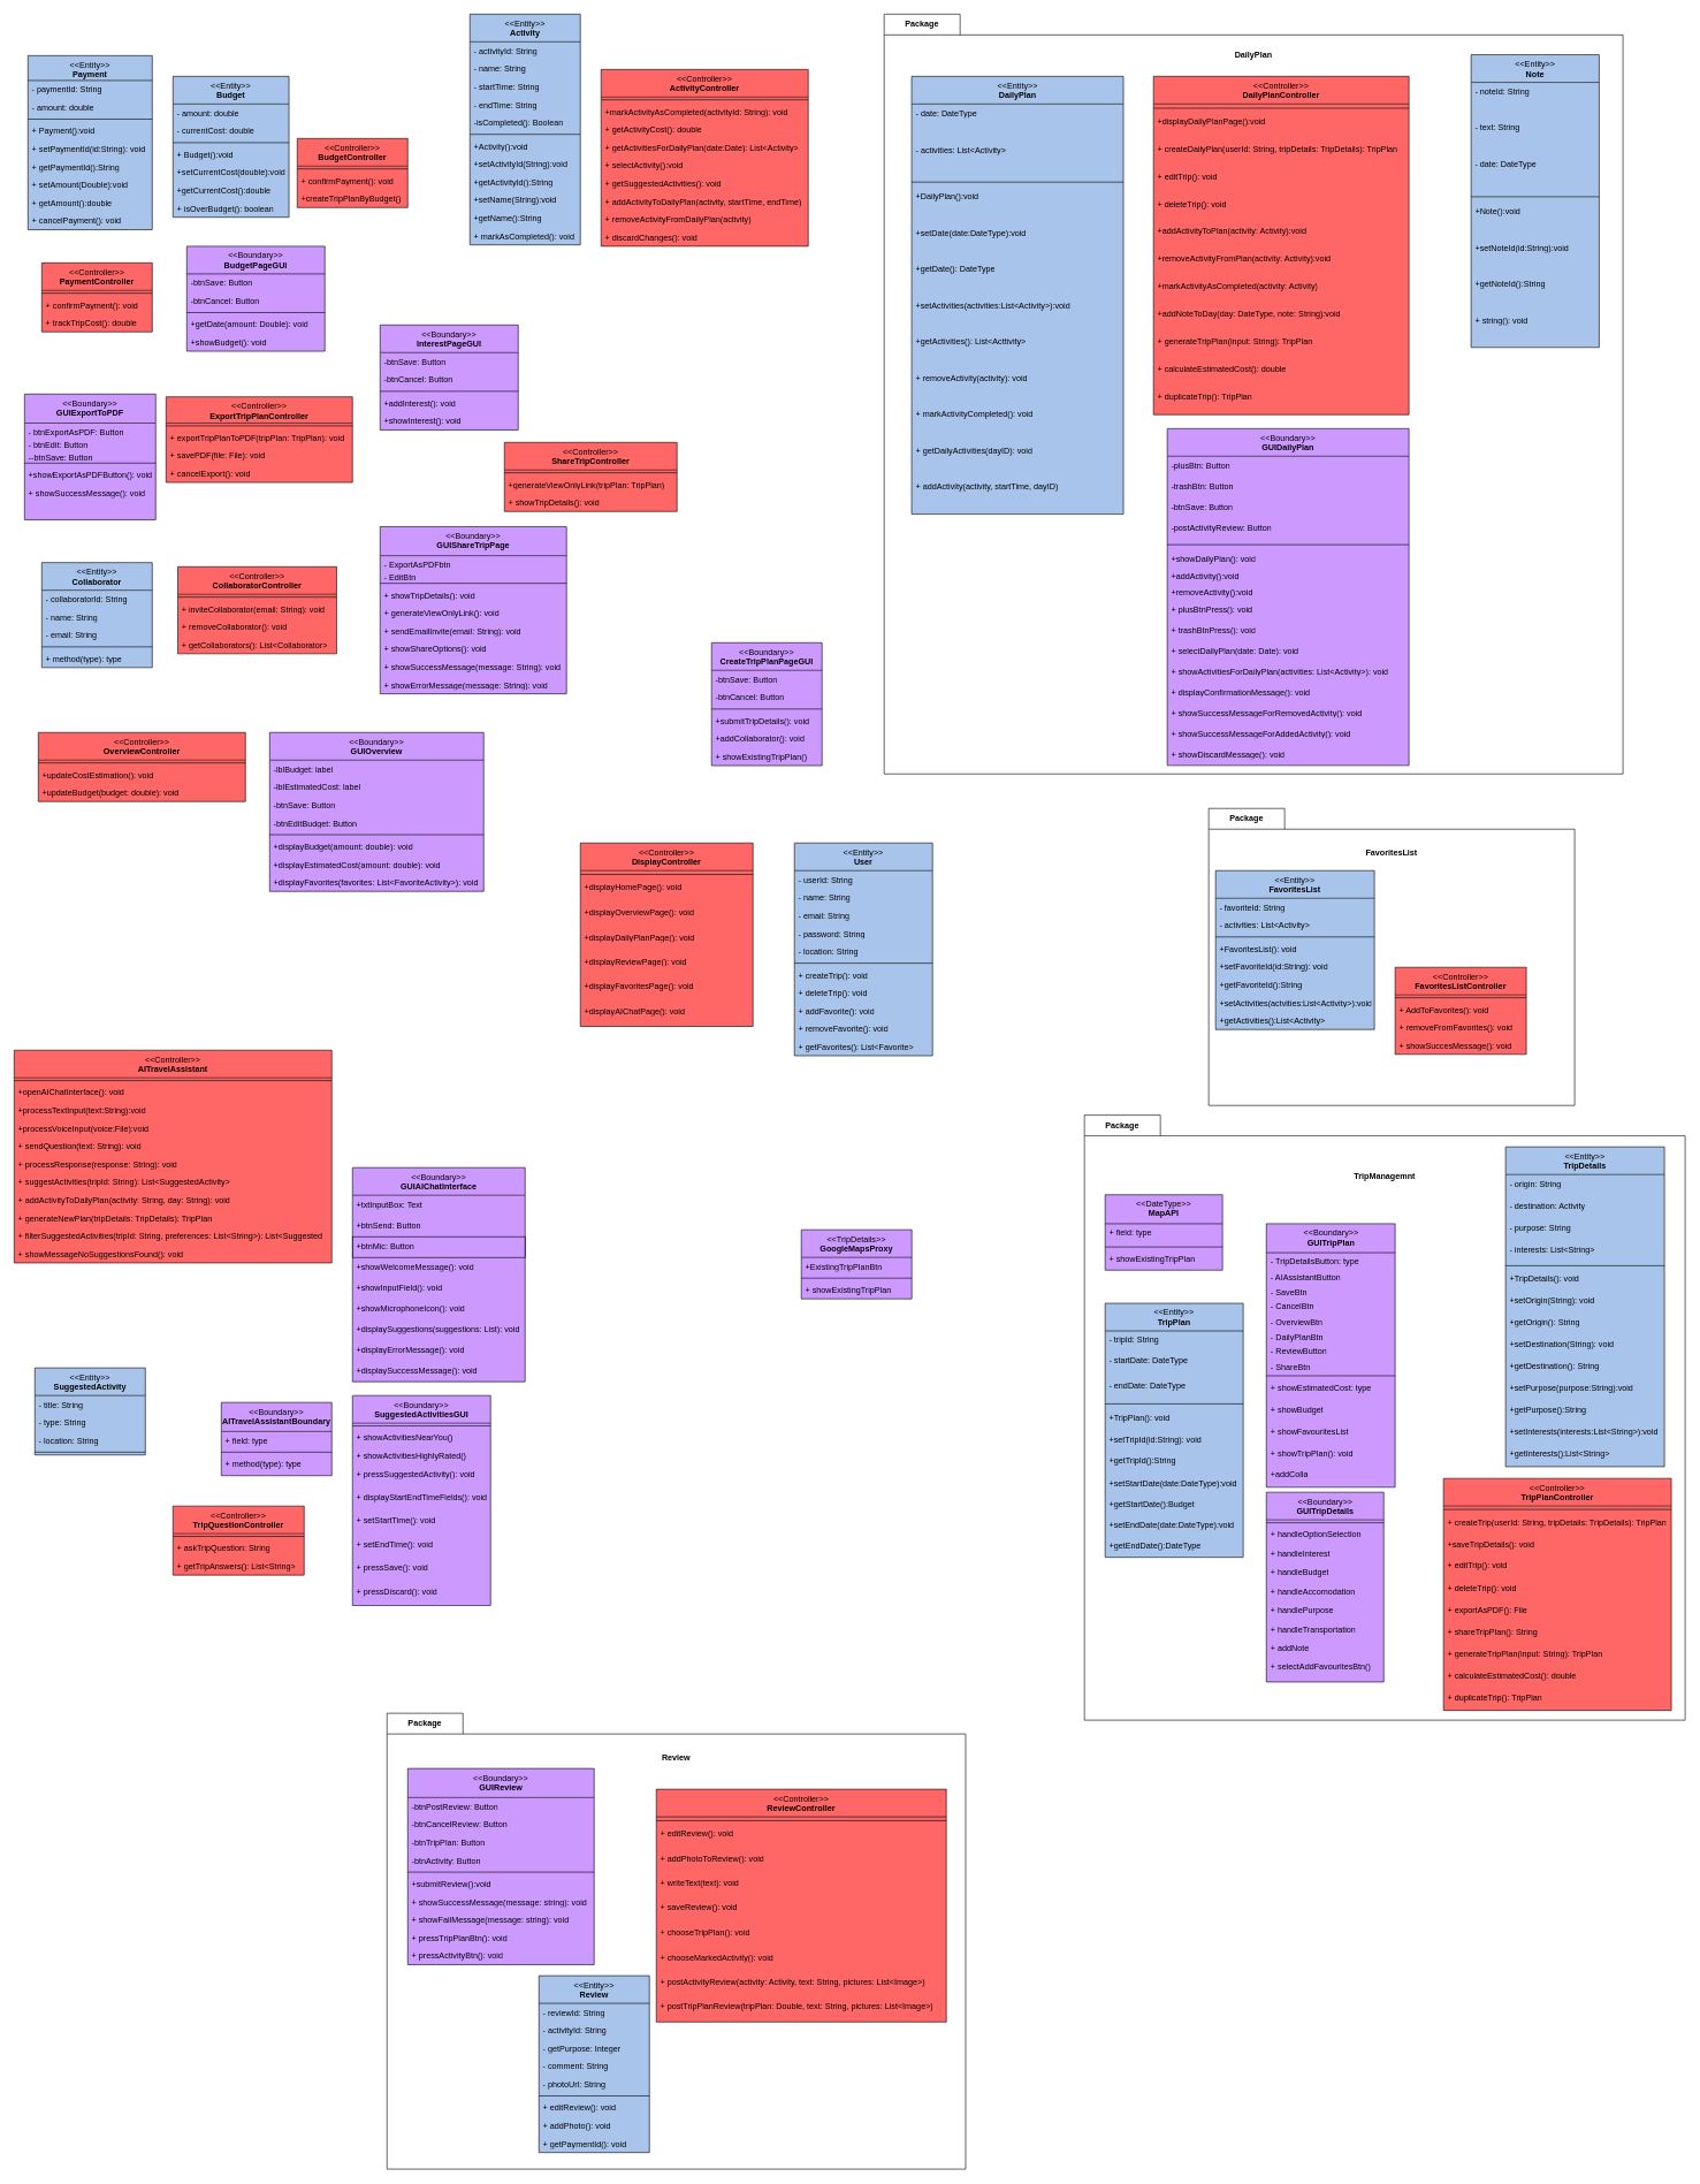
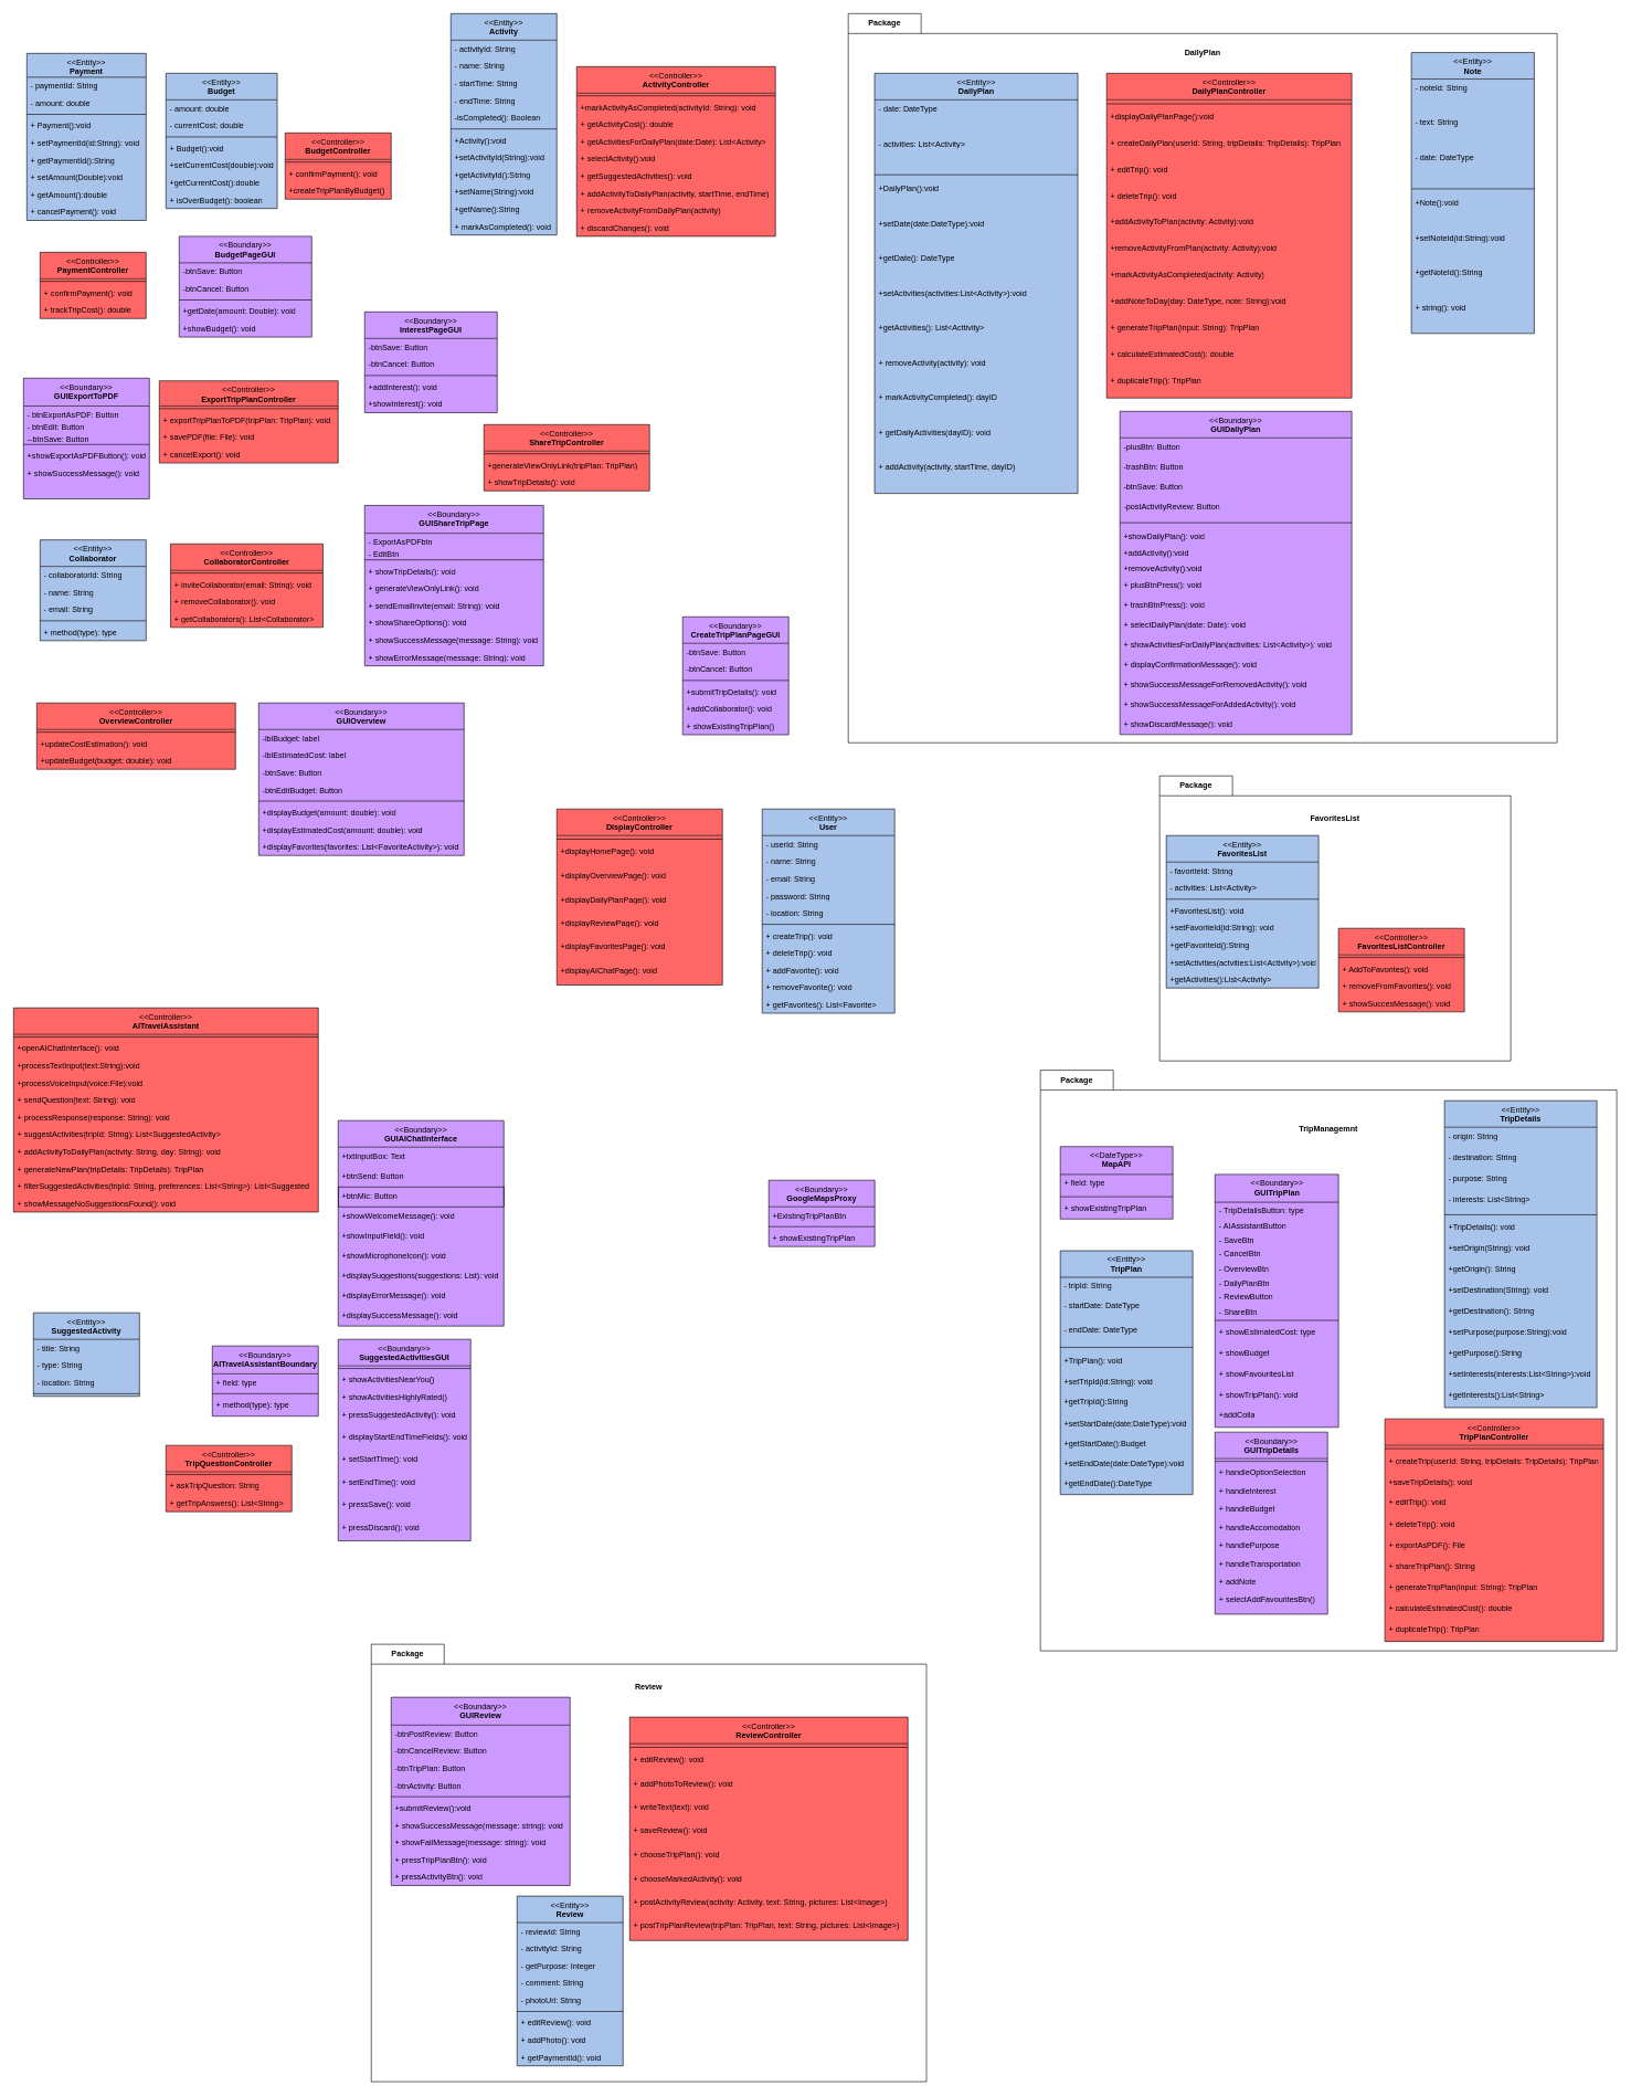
- <mxCell id="204" value="+ markActivityCompleted(): void" style="text;align=left;verticalAlign=top;spacingLeft=4;spacingRight=4;overflow=hidden;rotatable=0;points=[[0,0.5],[1,0.5]];portConstraint=eastwest;whiteSpace=wrap;html=1;fillStyle=auto;swimlaneFillColor=default;fontFamily=Helvetica;fontSize=12;fontColor=default;fontStyle=0;horizontal=1;" parent="194" vertex="1"><mxGeometry y="476.32" width="306.72" height="52.52" as="geometry" /></mxCell>
+ <mxCell id="204" value="+ markActivityCompleted(): dayID" style="text;align=left;verticalAlign=top;spacingLeft=4;spacingRight=4;overflow=hidden;rotatable=0;points=[[0,0.5],[1,0.5]];portConstraint=eastwest;whiteSpace=wrap;html=1;fillStyle=auto;swimlaneFillColor=default;fontFamily=Helvetica;fontSize=12;fontColor=default;fontStyle=0;horizontal=1;" parent="194" vertex="1"><mxGeometry y="476.32" width="306.72" height="52.52" as="geometry" /></mxCell>
- <mxCell id="117" value="- destination: Activity" style="text;align=left;verticalAlign=top;spacingLeft=4;spacingRight=4;overflow=hidden;rotatable=0;points=[[0,0.5],[1,0.5]];portConstraint=eastwest;whiteSpace=wrap;html=1;fillStyle=auto;fontFamily=Helvetica;fontSize=12;fontColor=default;fontStyle=0;horizontal=1;" parent="115" vertex="1"><mxGeometry y="71.785" width="230" height="31.785" as="geometry" /></mxCell>
+ <mxCell id="117" value="- destination: String" style="text;align=left;verticalAlign=top;spacingLeft=4;spacingRight=4;overflow=hidden;rotatable=0;points=[[0,0.5],[1,0.5]];portConstraint=eastwest;whiteSpace=wrap;html=1;fillStyle=auto;fontFamily=Helvetica;fontSize=12;fontColor=default;fontStyle=0;horizontal=1;" parent="115" vertex="1"><mxGeometry y="71.785" width="230" height="31.785" as="geometry" /></mxCell>
- <mxCell id="328" value="&lt;div&gt;&lt;span style=&quot;font-weight: normal;&quot;&gt;&amp;lt;&amp;lt;TripDetails&amp;gt;&amp;gt;&lt;/span&gt;&lt;/div&gt;GoogleMapsProxy" style="swimlane;fontStyle=1;align=center;verticalAlign=top;childLayout=stackLayout;horizontal=1;startSize=40;horizontalStack=0;resizeParent=1;resizeParentMax=0;resizeLast=0;collapsible=1;marginBottom=0;whiteSpace=wrap;html=1;swimlaneFillColor=#CC99FF;fillColor=#CC99FF;" parent="1" vertex="1"><mxGeometry x="1160" y="1780" width="160" height="100" as="geometry" /></mxCell>
+ <mxCell id="328" value="&lt;div&gt;&lt;span style=&quot;font-weight: normal;&quot;&gt;&amp;lt;&amp;lt;Boundary&amp;gt;&amp;gt;&lt;/span&gt;&lt;/div&gt;GoogleMapsProxy" style="swimlane;fontStyle=1;align=center;verticalAlign=top;childLayout=stackLayout;horizontal=1;startSize=40;horizontalStack=0;resizeParent=1;resizeParentMax=0;resizeLast=0;collapsible=1;marginBottom=0;whiteSpace=wrap;html=1;swimlaneFillColor=#CC99FF;fillColor=#CC99FF;" parent="1" vertex="1"><mxGeometry x="1160" y="1780" width="160" height="100" as="geometry" /></mxCell>
- <mxCell id="280" value="+&amp;nbsp;postTripPlanReview(tripPlan: Double, text: String, pictures: List&amp;lt;Image&amp;gt;)" style="text;strokeColor=none;fillColor=none;align=left;verticalAlign=top;spacingLeft=4;spacingRight=4;overflow=hidden;rotatable=0;points=[[0,0.5],[1,0.5]];portConstraint=eastwest;whiteSpace=wrap;html=1;fontFamily=Helvetica;fontSize=12;fontColor=default;fontStyle=0;horizontal=1;" parent="271" vertex="1"><mxGeometry y="301.25" width="420" height="35.75" as="geometry" /></mxCell>
+ <mxCell id="280" value="+&amp;nbsp;postTripPlanReview(tripPlan: TripPlan, text: String, pictures: List&amp;lt;Image&amp;gt;)" style="text;strokeColor=none;fillColor=none;align=left;verticalAlign=top;spacingLeft=4;spacingRight=4;overflow=hidden;rotatable=0;points=[[0,0.5],[1,0.5]];portConstraint=eastwest;whiteSpace=wrap;html=1;fontFamily=Helvetica;fontSize=12;fontColor=default;fontStyle=0;horizontal=1;" parent="271" vertex="1"><mxGeometry y="301.25" width="420" height="35.75" as="geometry" /></mxCell>
